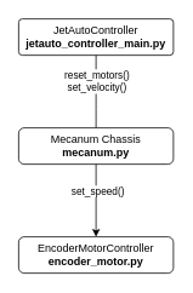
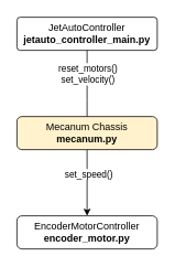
- <mxCell id="3" value="Mecanum Chassis&lt;br&gt;&lt;b style=&quot;background-color: initial;&quot;&gt;mecanum.py&lt;/b&gt;" style="rounded=1;whiteSpace=wrap;html=1;align=center;imageAlign=center;" vertex="1" parent="1"><mxGeometry x="20" y="140" width="170" height="40" as="geometry" /></mxCell>
+ <mxCell id="3" value="Mecanum Chassis&lt;br&gt;&lt;b style=&quot;background-color: initial;&quot;&gt;mecanum.py&lt;/b&gt;" style="rounded=1;whiteSpace=wrap;html=1;align=center;imageAlign=center;fillColor=#fff2cc;" vertex="1" parent="1"><mxGeometry x="20" y="140" width="170" height="40" as="geometry" /></mxCell>
